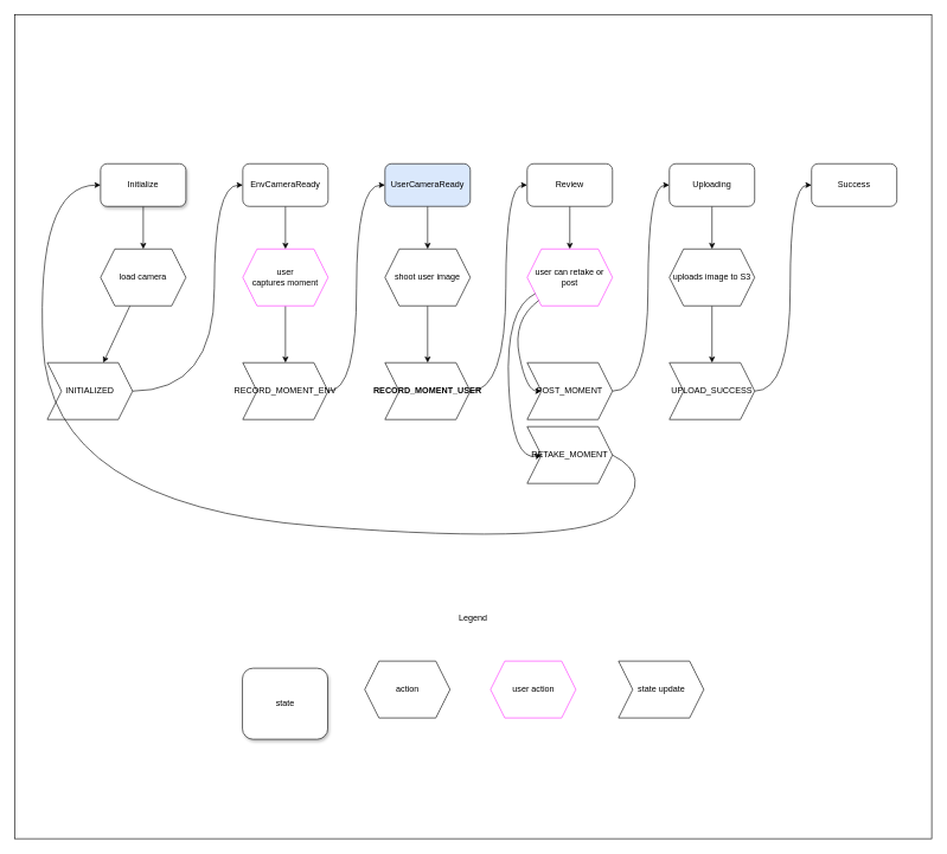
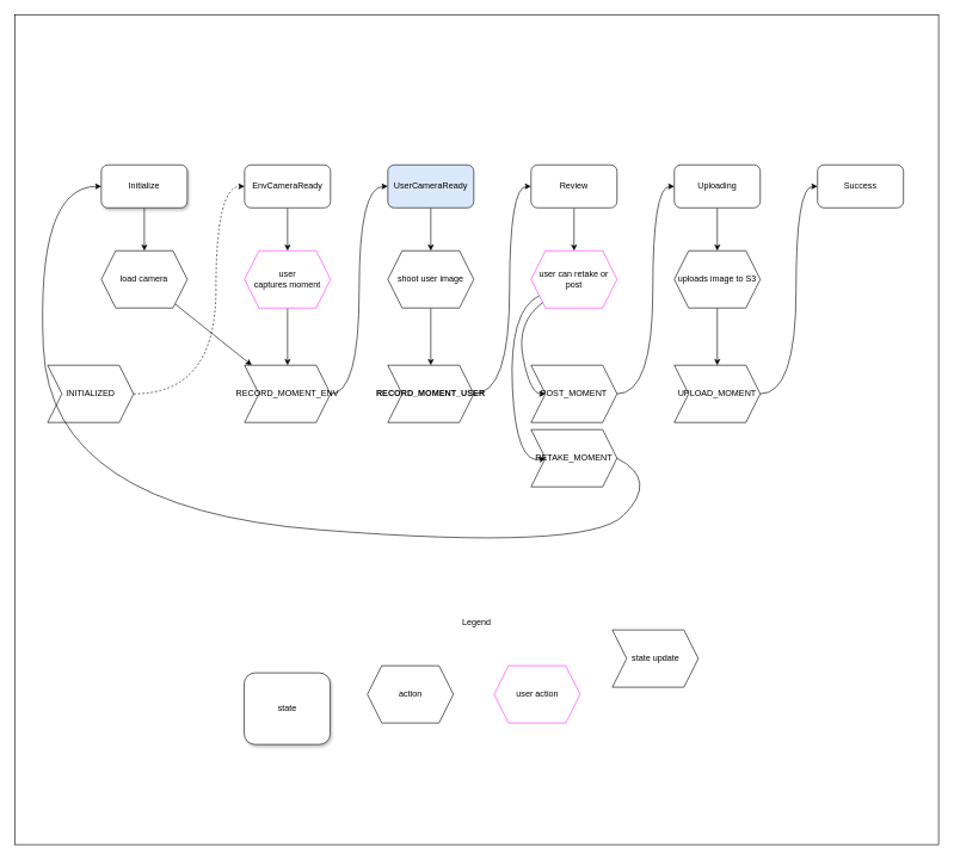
- <mxCell id="29" value="" style="curved=1;endArrow=classic;html=1;" edge="1" parent="1" source="23" target="6"><mxGeometry width="50" height="50" relative="1" as="geometry"><mxPoint x="261" y="550" as="sourcePoint" /><mxPoint x="311" y="500" as="targetPoint" /><Array as="points"><mxPoint x="301" y="550" /><mxPoint x="301" y="260" /></Array></mxGeometry></mxCell>
+ <mxCell id="29" value="" style="curved=1;endArrow=classic;html=1;dashed=1;" edge="1" parent="1" source="23" target="6"><mxGeometry width="50" height="50" relative="1" as="geometry"><mxPoint x="261" y="550" as="sourcePoint" /><mxPoint x="311" y="500" as="targetPoint" /><Array as="points"><mxPoint x="301" y="550" /><mxPoint x="301" y="260" /></Array></mxGeometry></mxCell>
- <mxCell id="14" value="" style="edgeStyle=none;html=1;" edge="1" parent="1" source="15" target="23"><mxGeometry relative="1" as="geometry" /></mxCell>
+ <mxCell id="14" value="" style="edgeStyle=none;html=1;" edge="1" parent="1" source="15" target="24"><mxGeometry relative="1" as="geometry" /></mxCell>
- <mxCell id="27" value="UPLOAD_SUCCESS" style="shape=step;perimeter=stepPerimeter;whiteSpace=wrap;html=1;fixedSize=1;" vertex="1" parent="1"><mxGeometry x="941" y="510" width="120" height="80" as="geometry" /></mxCell>
+ <mxCell id="27" value="UPLOAD_MOMENT" style="shape=step;perimeter=stepPerimeter;whiteSpace=wrap;html=1;fixedSize=1;" vertex="1" parent="1"><mxGeometry x="941" y="510" width="120" height="80" as="geometry" /></mxCell>
- <mxCell id="40" value="state update" style="shape=step;perimeter=stepPerimeter;whiteSpace=wrap;html=1;fixedSize=1;" vertex="1" parent="1"><mxGeometry x="869.5" y="930" width="120" height="80" as="geometry" /></mxCell>
+ <mxCell id="40" value="state update" style="shape=step;perimeter=stepPerimeter;whiteSpace=wrap;html=1;fixedSize=1;" vertex="1" parent="1"><mxGeometry x="854.5" y="880" width="120" height="80" as="geometry" /></mxCell>
